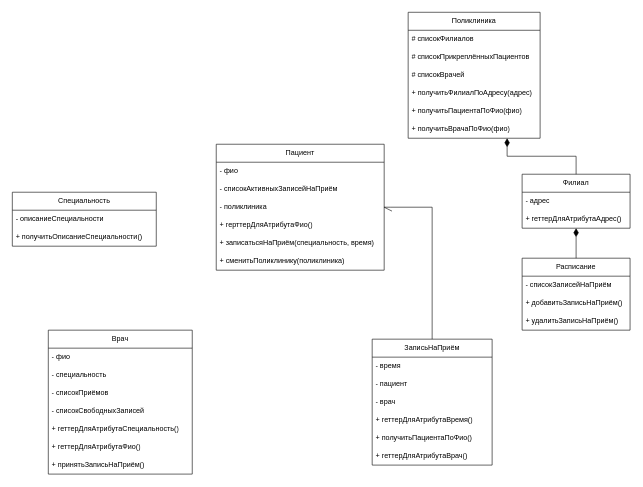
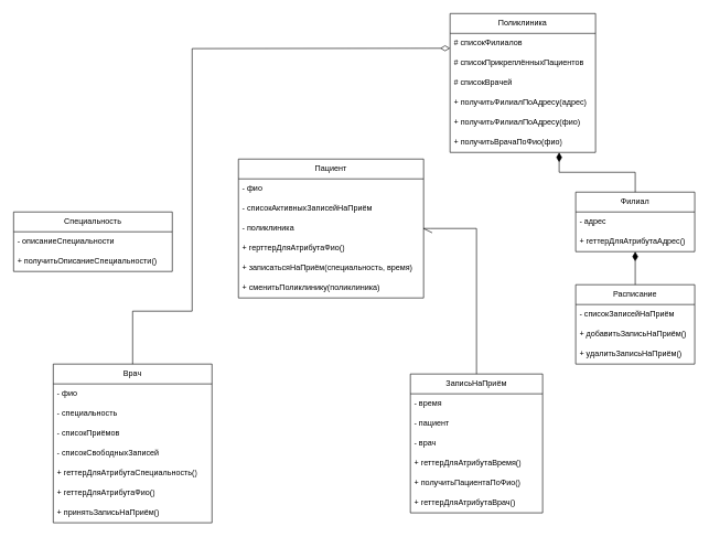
+ <mxCell id="40" value="" style="endArrow=diamondThin;html=1;rounded=0;exitX=0.5;exitY=0;exitDx=0;exitDy=0;endFill=0;endSize=12;entryX=0;entryY=0.25;entryDx=0;entryDy=0;" edge="1" parent="1" source="2" target="28"><mxGeometry width="50" height="50" relative="1" as="geometry"><mxPoint x="380" y="770" as="sourcePoint" /><mxPoint x="720" y="405" as="targetPoint" /><Array as="points"><mxPoint x="200" y="470" /><mxPoint x="290" y="470" /><mxPoint x="290" y="73" /></Array></mxGeometry></mxCell>
- <mxCell id="33" value="+ получитьПациентаПоФио(фио)" style="text;strokeColor=none;fillColor=none;align=left;verticalAlign=middle;spacingLeft=4;spacingRight=4;overflow=hidden;points=[[0,0.5],[1,0.5]];portConstraint=eastwest;rotatable=0;whiteSpace=wrap;html=1;" vertex="1" parent="28"><mxGeometry y="150" width="220" height="30" as="geometry" /></mxCell>
+ <mxCell id="33" value="+ получитьФилиалПоАдресу(фио)" style="text;strokeColor=none;fillColor=none;align=left;verticalAlign=middle;spacingLeft=4;spacingRight=4;overflow=hidden;points=[[0,0.5],[1,0.5]];portConstraint=eastwest;rotatable=0;whiteSpace=wrap;html=1;" vertex="1" parent="28"><mxGeometry y="150" width="220" height="30" as="geometry" /></mxCell>
